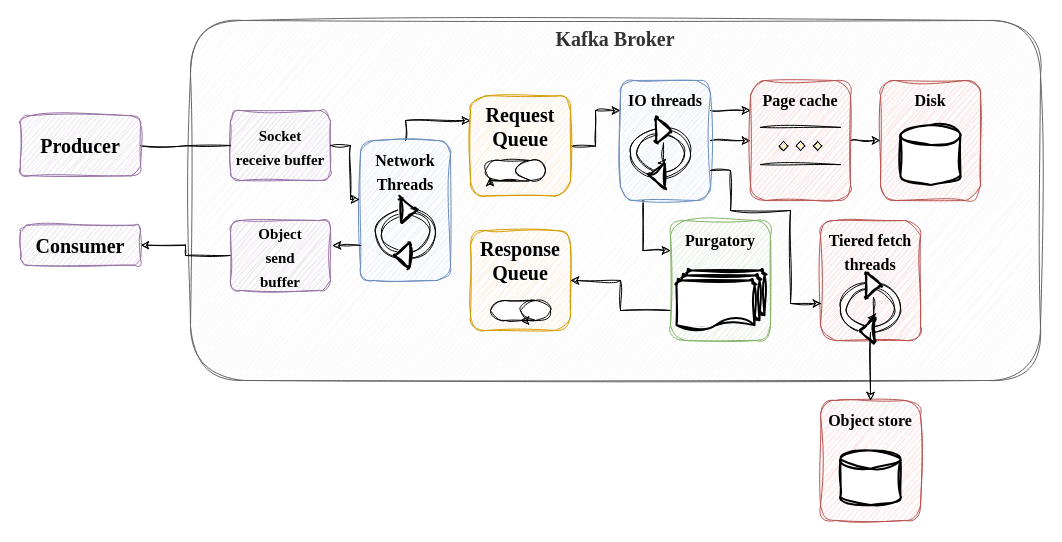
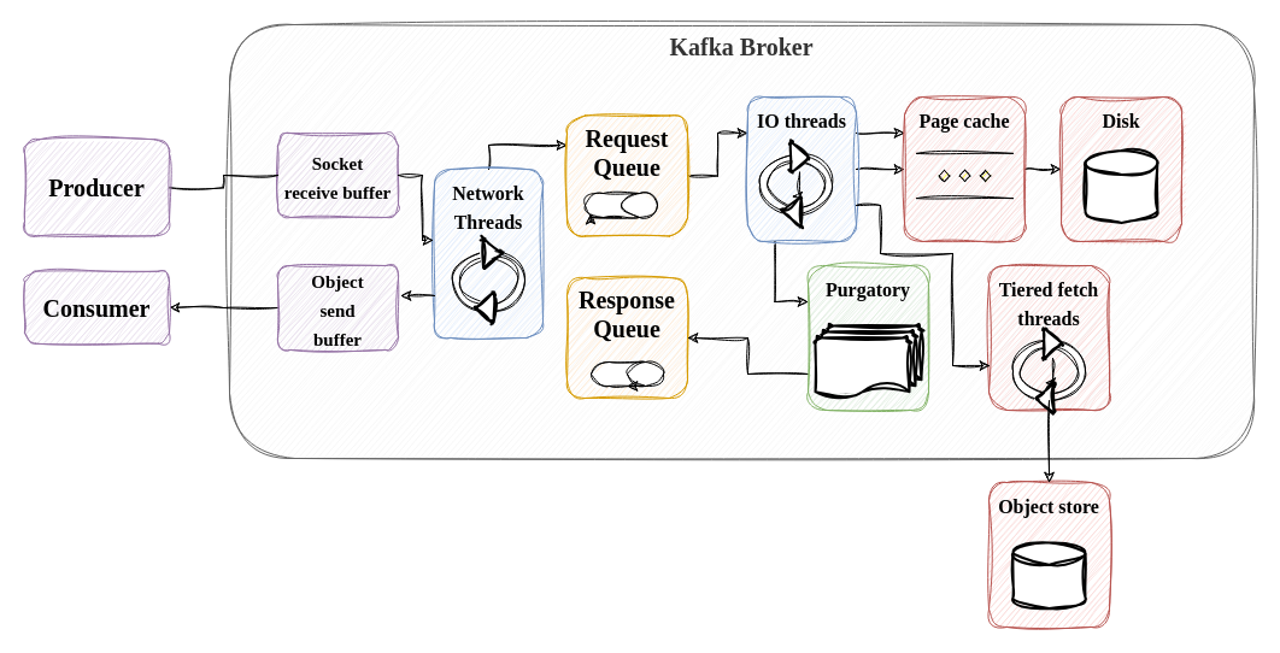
- <mxCell id="50" value="&lt;b&gt;Producer&lt;/b&gt;" style="rounded=1;whiteSpace=wrap;html=1;sketch=1;hachureGap=4;jiggle=2;curveFitting=1;fontFamily=Architects Daughter;fontSource=https%3A%2F%2Ffonts.googleapis.com%2Fcss%3Ffamily%3DArchitects%2BDaughter;fontSize=20;fillColor=#e1d5e7;strokeColor=#9673a6;" vertex="1" parent="1"><mxGeometry x="20" y="115.25" width="120" height="60" as="geometry" /></mxCell>
+ <mxCell id="50" value="&lt;b&gt;Producer&lt;/b&gt;" style="rounded=1;whiteSpace=wrap;html=1;sketch=1;hachureGap=4;jiggle=2;curveFitting=1;fontFamily=Architects Daughter;fontSource=https%3A%2F%2Ffonts.googleapis.com%2Fcss%3Ffamily%3DArchitects%2BDaughter;fontSize=20;fillColor=#e1d5e7;strokeColor=#9673a6;" vertex="1" parent="1"><mxGeometry x="20" y="115.25" width="120" height="80" as="geometry" /></mxCell>
- <mxCell id="48" value="&lt;b&gt;Consumer&lt;/b&gt;" style="rounded=1;whiteSpace=wrap;html=1;sketch=1;hachureGap=4;jiggle=2;curveFitting=1;fontFamily=Architects Daughter;fontSource=https%3A%2F%2Ffonts.googleapis.com%2Fcss%3Ffamily%3DArchitects%2BDaughter;fontSize=20;fillColor=#e1d5e7;strokeColor=#9673a6;" vertex="1" parent="1"><mxGeometry x="20" y="224.74" width="120" height="40" as="geometry" /></mxCell>
+ <mxCell id="48" value="&lt;b&gt;Consumer&lt;/b&gt;" style="rounded=1;whiteSpace=wrap;html=1;sketch=1;hachureGap=4;jiggle=2;curveFitting=1;fontFamily=Architects Daughter;fontSource=https%3A%2F%2Ffonts.googleapis.com%2Fcss%3Ffamily%3DArchitects%2BDaughter;fontSize=20;fillColor=#e1d5e7;strokeColor=#9673a6;" vertex="1" parent="1"><mxGeometry x="20" y="224.74" width="120" height="60" as="geometry" /></mxCell>
